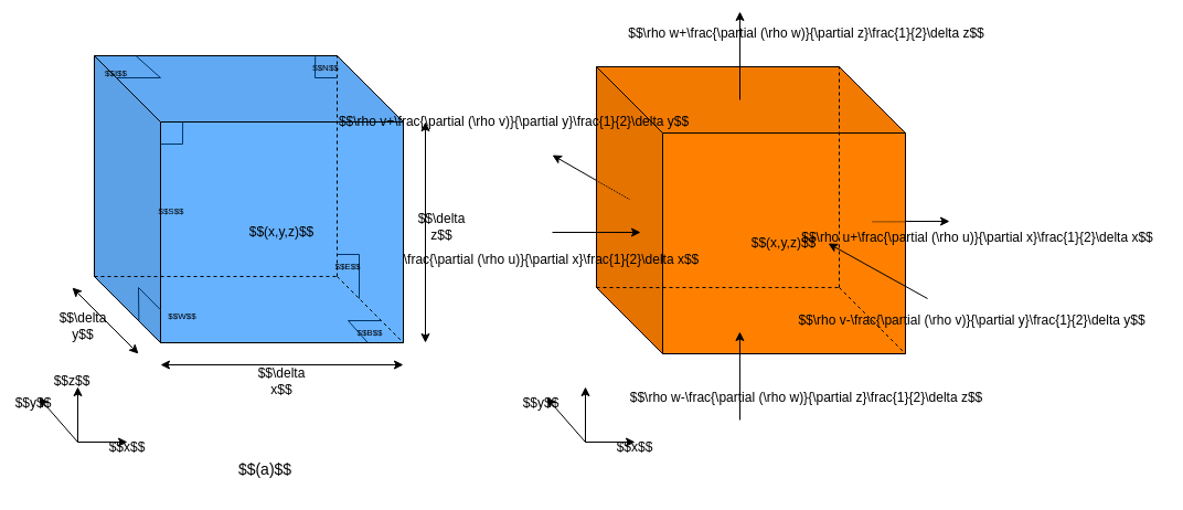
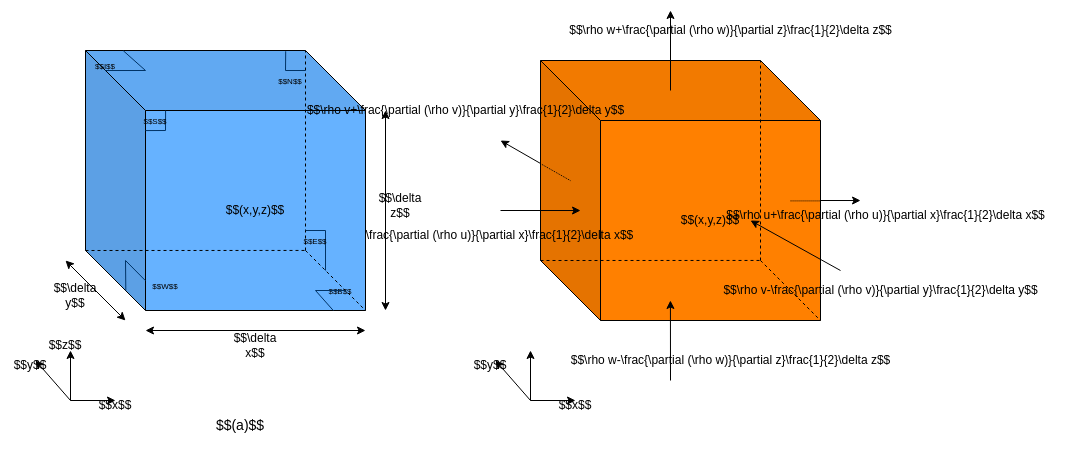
- <mxCell id="36" value="&lt;font style=&quot;font-size: 8px;&quot;&gt;$$N$$&lt;/font&gt;" style="text;html=1;strokeColor=none;fillColor=none;align=center;verticalAlign=middle;whiteSpace=wrap;rounded=0;shadow=1;" parent="22" vertex="1"><mxGeometry x="200" width="20" height="20" as="geometry" /></mxCell>
+ <mxCell id="36" value="&lt;font style=&quot;font-size: 8px;&quot;&gt;$$N$$&lt;/font&gt;" style="text;html=1;strokeColor=none;fillColor=none;align=center;verticalAlign=middle;whiteSpace=wrap;rounded=0;shadow=1;" parent="22" vertex="1"><mxGeometry x="195" y="20" width="20" height="20" as="geometry" /></mxCell>
- <mxCell id="35" value="&lt;font style=&quot;font-size: 8px;&quot;&gt;$$S$$&lt;/font&gt;" style="text;html=1;strokeColor=none;fillColor=none;align=center;verticalAlign=middle;whiteSpace=wrap;rounded=0;shadow=1;" parent="22" vertex="1"><mxGeometry x="60" y="130" width="20" height="20" as="geometry" /></mxCell>
+ <mxCell id="35" value="&lt;font style=&quot;font-size: 8px;&quot;&gt;$$S$$&lt;/font&gt;" style="text;html=1;strokeColor=none;fillColor=none;align=center;verticalAlign=middle;whiteSpace=wrap;rounded=0;shadow=1;" parent="22" vertex="1"><mxGeometry x="60" y="60" width="20" height="20" as="geometry" /></mxCell>
- <mxCell id="33" value="&lt;font style=&quot;font-size: 8px;&quot;&gt;$$B$$&lt;/font&gt;" style="text;html=1;strokeColor=none;fillColor=none;align=center;verticalAlign=middle;whiteSpace=wrap;rounded=0;shadow=1;" parent="22" vertex="1"><mxGeometry x="240" y="240" width="20" height="20" as="geometry" /></mxCell>
+ <mxCell id="33" value="&lt;font style=&quot;font-size: 8px;&quot;&gt;$$B$$&lt;/font&gt;" style="text;html=1;strokeColor=none;fillColor=none;align=center;verticalAlign=middle;whiteSpace=wrap;rounded=0;shadow=1;" parent="22" vertex="1"><mxGeometry x="245" y="230" width="20" height="20" as="geometry" /></mxCell>
